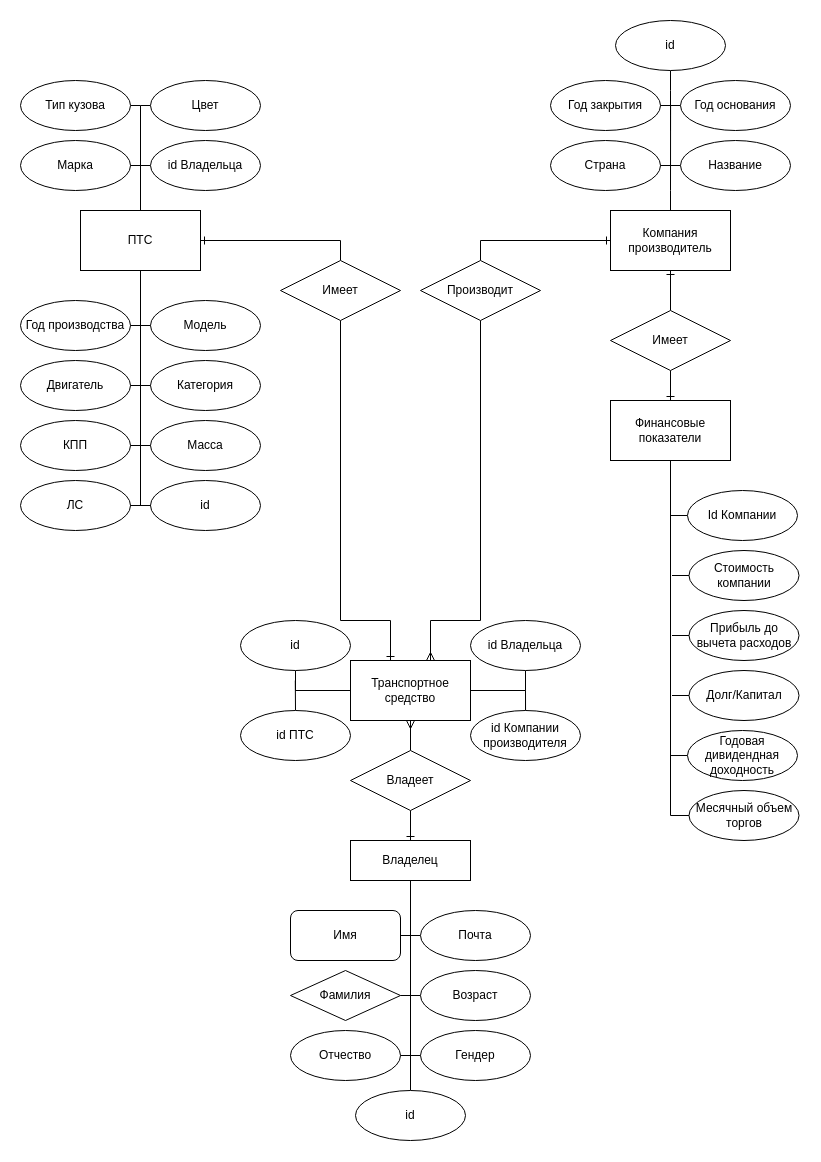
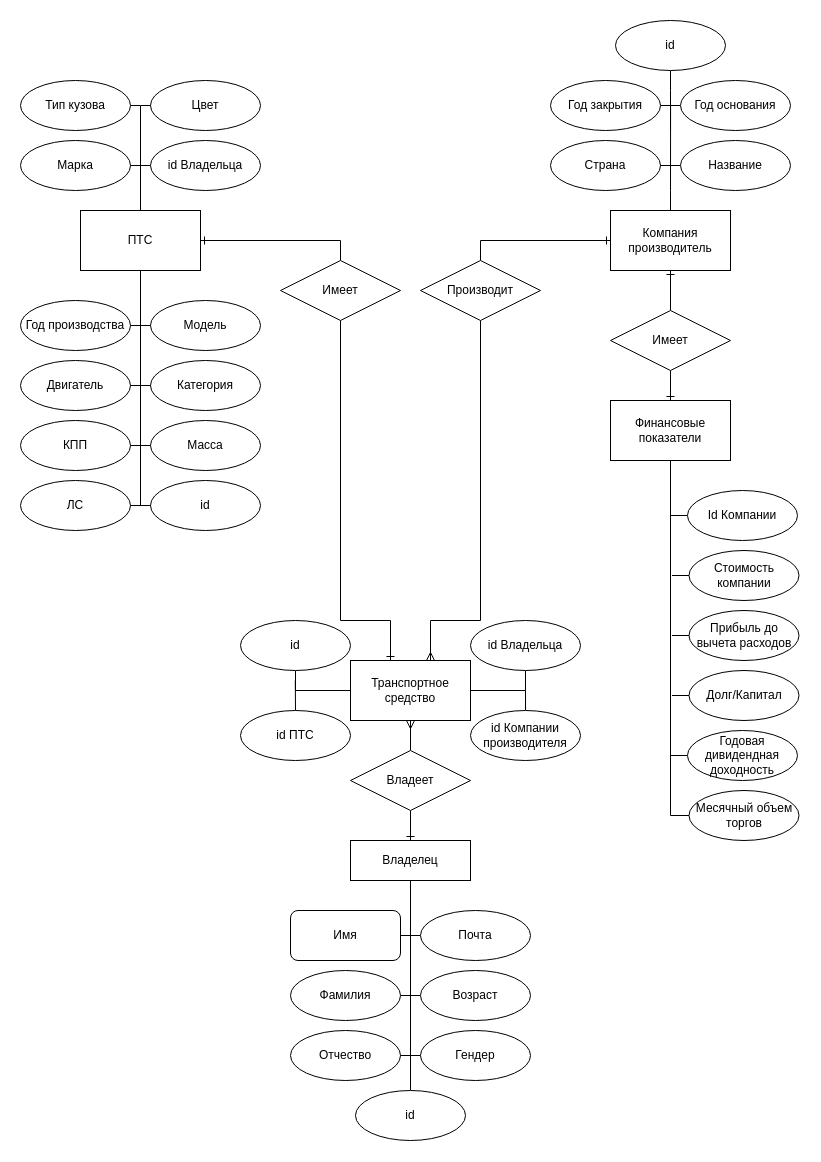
- <mxCell id="26" value="Фамилия" style="rhombus;whiteSpace=wrap;html=1;" parent="1" vertex="1"><mxGeometry x="290" y="970" width="110" height="50" as="geometry" /></mxCell>
+ <mxCell id="26" value="Фамилия" style="ellipse;whiteSpace=wrap;html=1;" parent="1" vertex="1"><mxGeometry x="290" y="970" width="110" height="50" as="geometry" /></mxCell>
